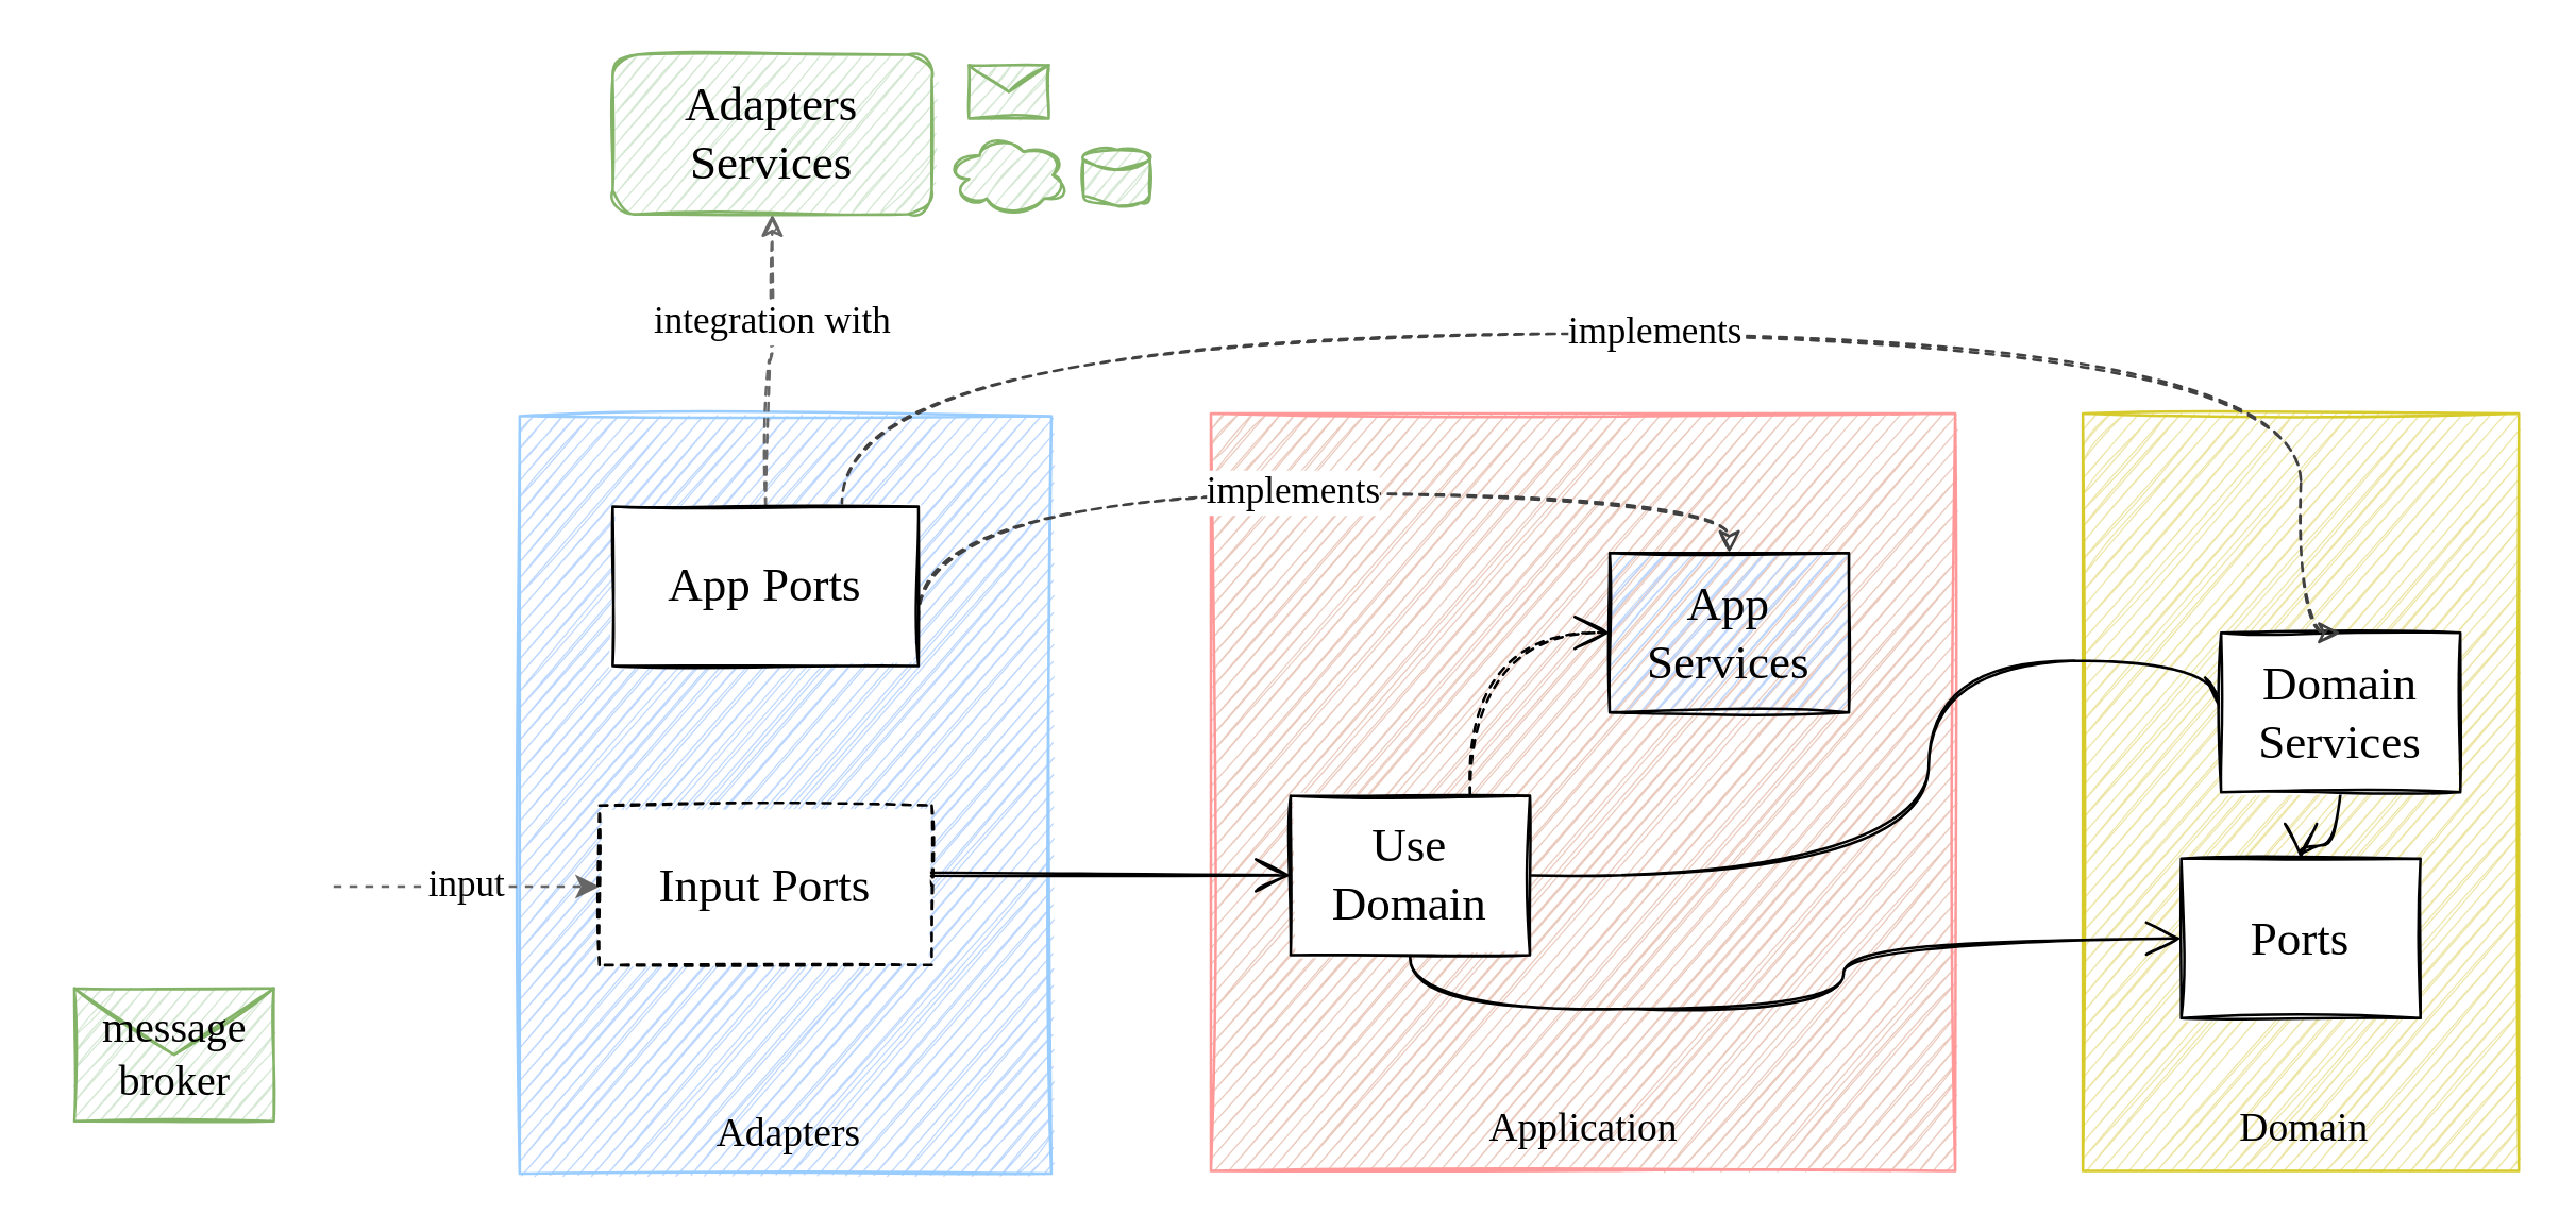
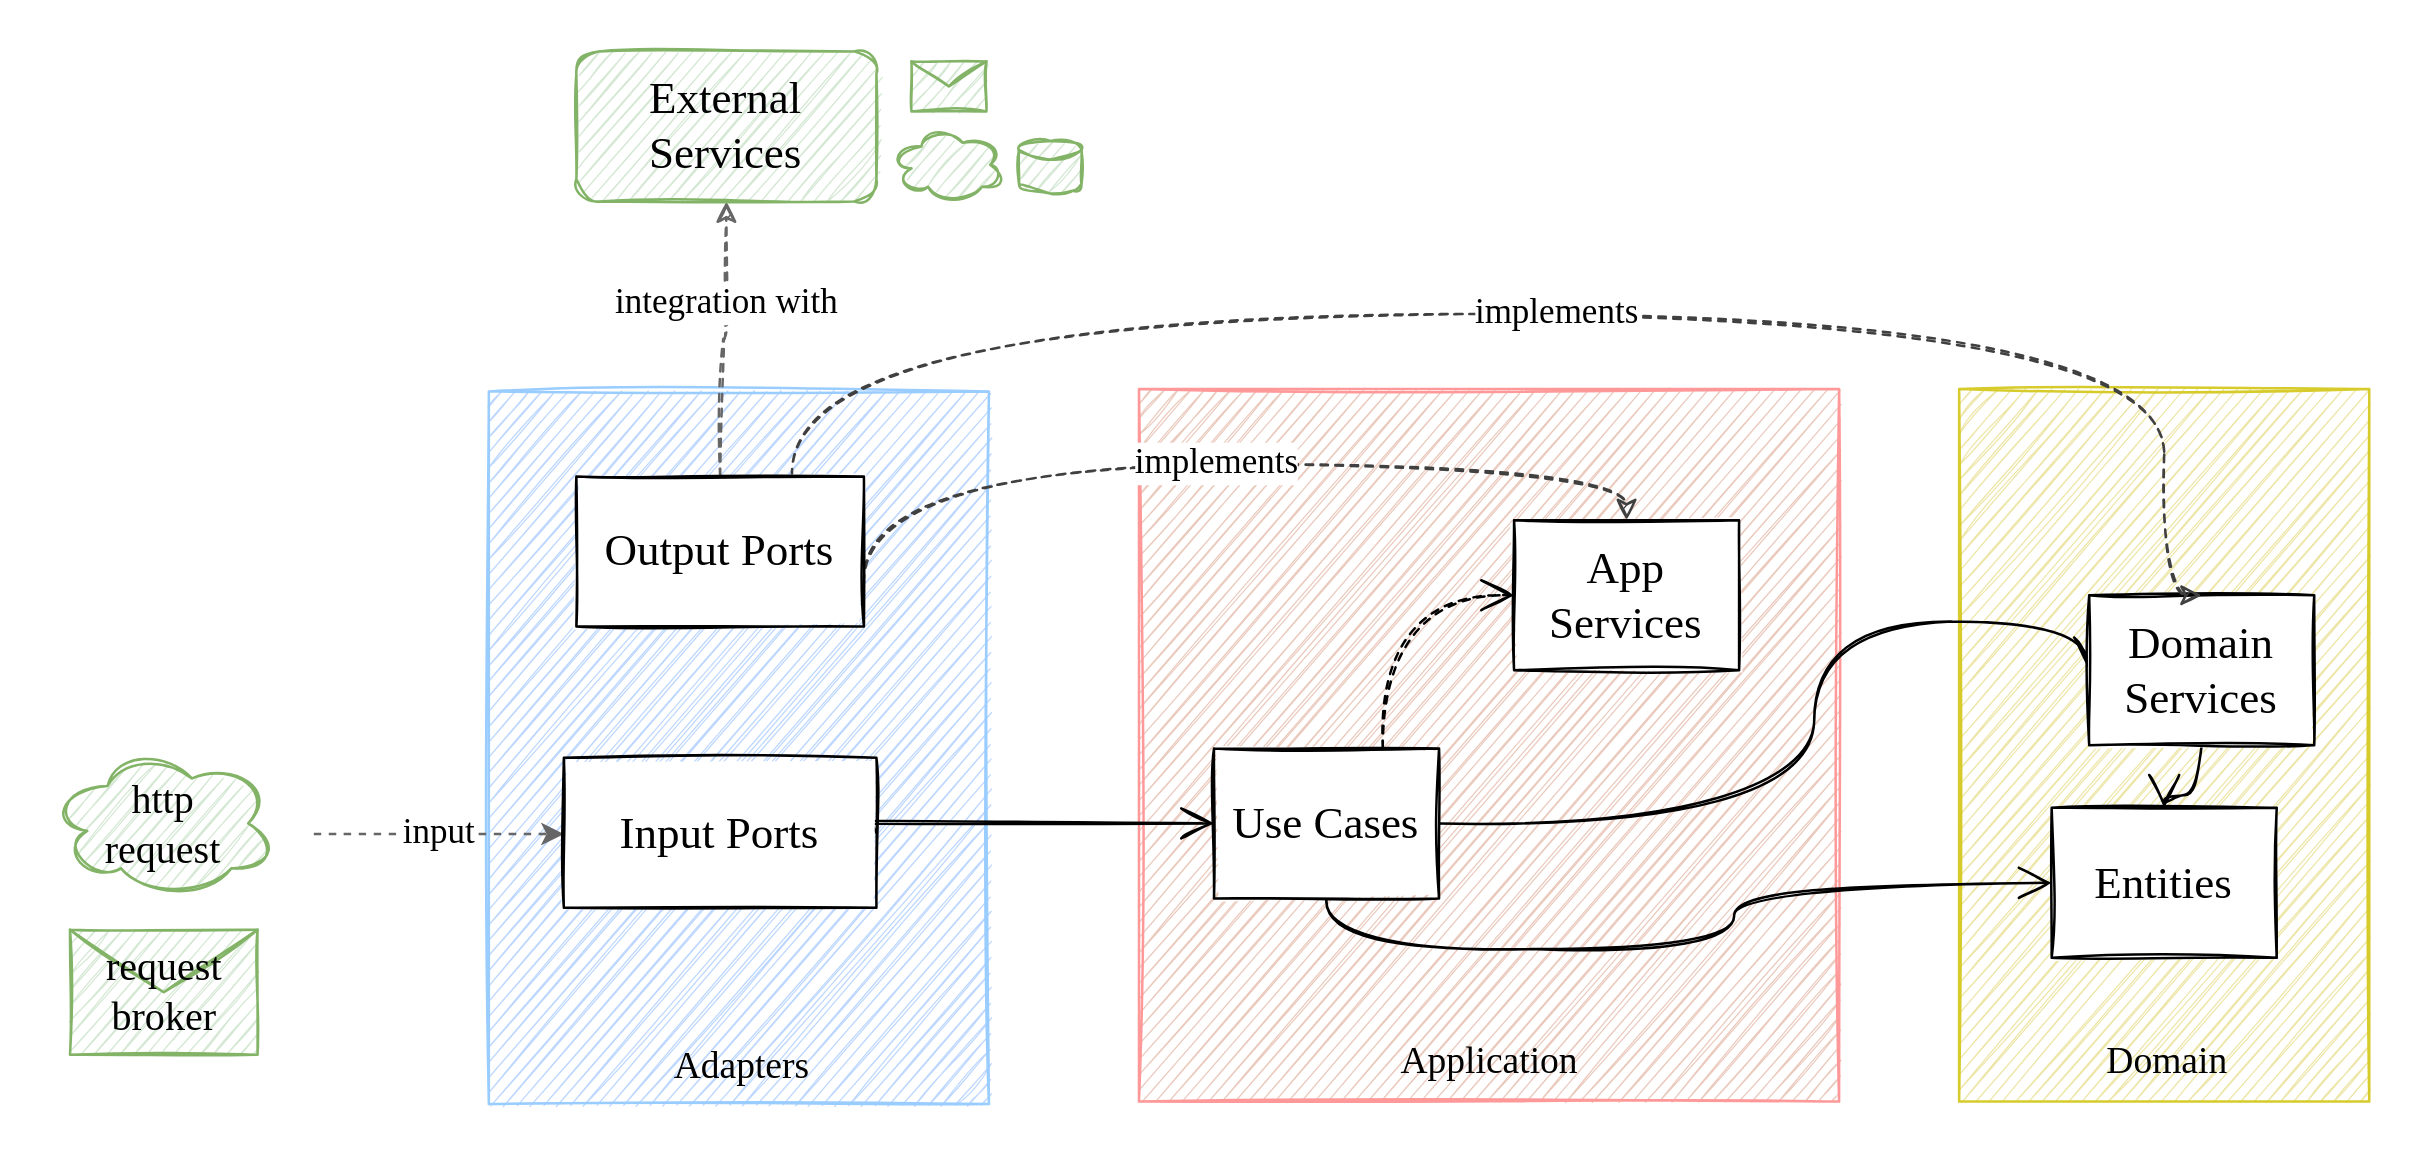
- <mxCell id="20" value="Adapters Services" style="rounded=1;whiteSpace=wrap;html=1;sketch=1;strokeWidth=1;fontFamily=Kalam Light;;fontSize=18;strokeColor=#82b366;fontStyle=0;fillColor=#d5e8d4;" parent="1" vertex="1"><mxGeometry x="230" y="20" width="120" height="60" as="geometry" /></mxCell>
+ <mxCell id="20" value="External Services" style="rounded=1;whiteSpace=wrap;html=1;sketch=1;strokeWidth=1;fontFamily=Kalam Light;;fontSize=18;strokeColor=#82b366;fontStyle=0;fillColor=#d5e8d4;" parent="1" vertex="1"><mxGeometry x="230" y="20" width="120" height="60" as="geometry" /></mxCell>
- <mxCell id="19" value="App Ports" style="rounded=0;whiteSpace=wrap;html=1;sketch=1;fontFamily=Kalam Light;;fontSize=18;fontStyle=0" parent="1" vertex="1"><mxGeometry x="230" y="190" width="115" height="60" as="geometry" /></mxCell>
+ <mxCell id="19" value="Output Ports" style="rounded=0;whiteSpace=wrap;html=1;sketch=1;fontFamily=Kalam Light;;fontSize=18;fontStyle=0" parent="1" vertex="1"><mxGeometry x="230" y="190" width="115" height="60" as="geometry" /></mxCell>
- <mxCell id="12" value="App Services" style="rounded=0;whiteSpace=wrap;html=1;sketch=1;fontFamily=Kalam Light;fontSize=18;fontStyle=0;fillColor=#bdd7ff;" parent="1" vertex="1"><mxGeometry x="605" y="207.5" width="90" height="60" as="geometry" /></mxCell>
+ <mxCell id="12" value="App Services" style="rounded=0;whiteSpace=wrap;html=1;sketch=1;fontFamily=Kalam Light;;fontSize=18;fontStyle=0" parent="1" vertex="1"><mxGeometry x="605" y="207.5" width="90" height="60" as="geometry" /></mxCell>
+ <mxCell id="24" value="http&lt;br&gt;request" style="ellipse;shape=cloud;whiteSpace=wrap;html=1;rounded=1;sketch=1;fontFamily=Kalam Light;fontSize=16;strokeColor=#82b366;fillColor=#d5e8d4;" parent="1" vertex="1"><mxGeometry x="20" y="298.75" width="90" height="60" as="geometry" /></mxCell>
- <mxCell id="11" value="Use Domain" style="rounded=0;whiteSpace=wrap;html=1;sketch=1;fontFamily=Kalam Light;;fontSize=18;fontStyle=0" parent="1" vertex="1"><mxGeometry x="485" y="298.75" width="90" height="60" as="geometry" /></mxCell>
+ <mxCell id="11" value="Use Cases" style="rounded=0;whiteSpace=wrap;html=1;sketch=1;fontFamily=Kalam Light;;fontSize=18;fontStyle=0" parent="1" vertex="1"><mxGeometry x="485" y="298.75" width="90" height="60" as="geometry" /></mxCell>
- <mxCell id="7" value="Input Ports" style="rounded=0;whiteSpace=wrap;html=1;sketch=1;fontFamily=Kalam Light;fontSize=18;fontStyle=0;dashed=1;" parent="1" vertex="1"><mxGeometry x="225" y="302.5" width="125" height="60" as="geometry" /></mxCell>
+ <mxCell id="7" value="Input Ports" style="rounded=0;whiteSpace=wrap;html=1;sketch=1;fontFamily=Kalam Light;;fontSize=18;fontStyle=0" parent="1" vertex="1"><mxGeometry x="225" y="302.5" width="125" height="60" as="geometry" /></mxCell>
- <mxCell id="13" value="Ports" style="rounded=0;whiteSpace=wrap;html=1;sketch=1;fontFamily=Kalam Light;;fontSize=18;fontStyle=0" parent="1" vertex="1"><mxGeometry x="820" y="322.5" width="90" height="60" as="geometry" /></mxCell>
+ <mxCell id="13" value="Entities" style="rounded=0;whiteSpace=wrap;html=1;sketch=1;fontFamily=Kalam Light;;fontSize=18;fontStyle=0" parent="1" vertex="1"><mxGeometry x="820" y="322.5" width="90" height="60" as="geometry" /></mxCell>
- <mxCell id="25" value="message broker" style="shape=message;html=1;whiteSpace=wrap;html=1;outlineConnect=0;rounded=1;sketch=1;fontFamily=Kalam Light;fontSize=16;strokeColor=#82b366;fillColor=#d5e8d4;" parent="1" vertex="1"><mxGeometry x="27.5" y="371.25" width="75" height="50" as="geometry" /></mxCell>
+ <mxCell id="25" value="request broker" style="shape=message;html=1;whiteSpace=wrap;html=1;outlineConnect=0;rounded=1;sketch=1;fontFamily=Kalam Light;fontSize=16;strokeColor=#82b366;fillColor=#d5e8d4;" parent="1" vertex="1"><mxGeometry x="27.5" y="371.25" width="75" height="50" as="geometry" /></mxCell>
